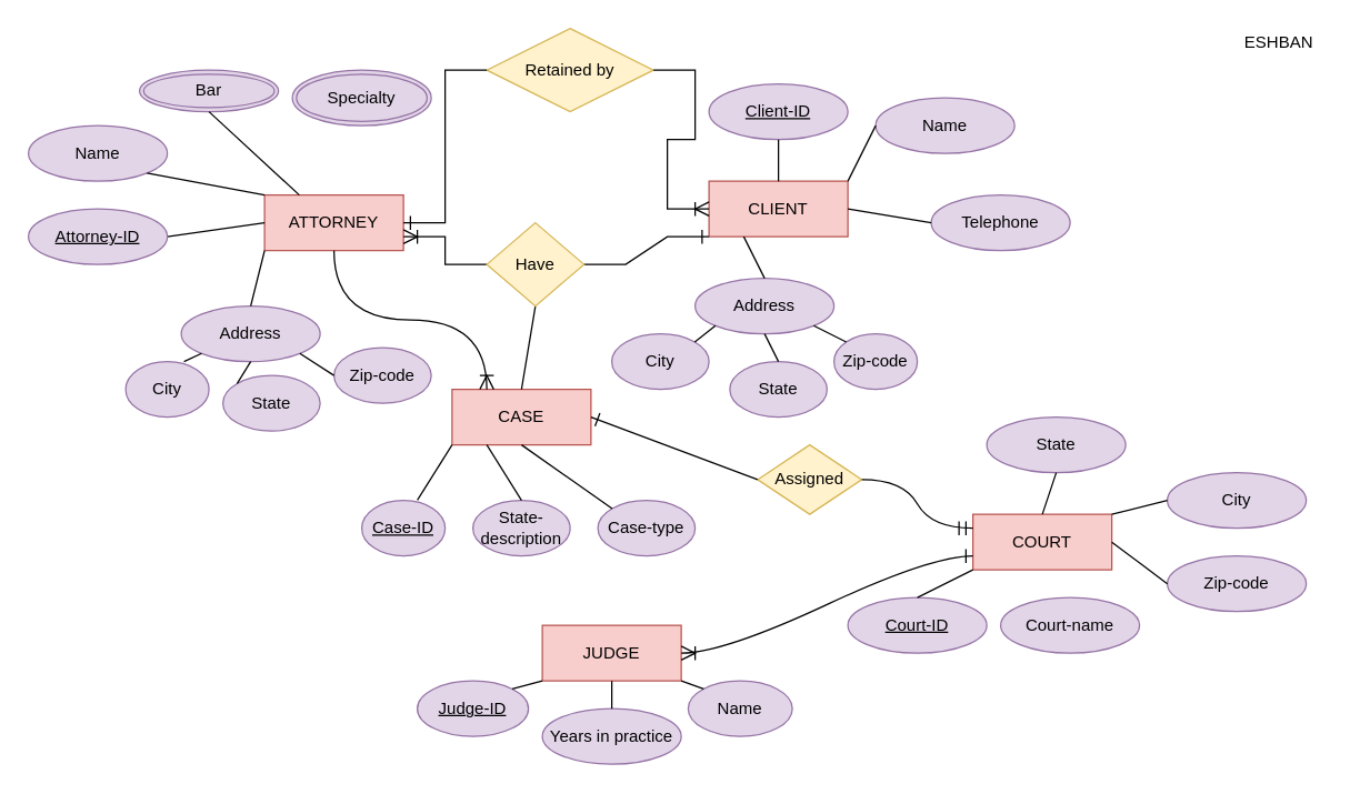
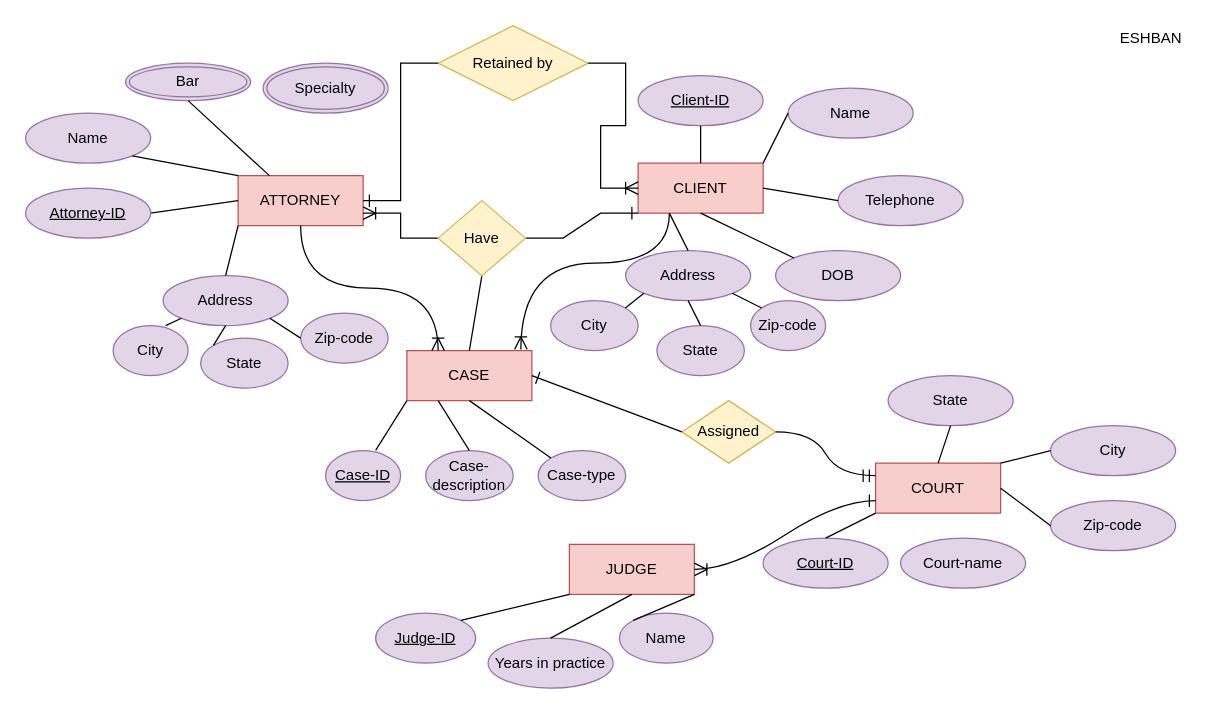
+ <mxCell id="34" value="" style="endArrow=none;html=1;rounded=0;startSize=8;endSize=8;exitX=0.5;exitY=1;exitDx=0;exitDy=0;entryX=0;entryY=0;entryDx=0;entryDy=0;" parent="1" source="3" target="27" edge="1"><mxGeometry relative="1" as="geometry"><mxPoint x="450" y="210" as="sourcePoint" /><mxPoint x="610" y="210" as="targetPoint" /></mxGeometry></mxCell>
+ <mxCell id="49" value="" style="endArrow=none;html=1;rounded=0;startSize=8;endSize=8;exitX=0.912;exitY=-0.025;exitDx=0;exitDy=0;entryX=0.25;entryY=1;entryDx=0;entryDy=0;startArrow=ERoneToMany;startFill=0;edgeStyle=orthogonalEdgeStyle;elbow=vertical;exitPerimeter=0;curved=1;" parent="1" source="4" target="3" edge="1"><mxGeometry relative="1" as="geometry"><mxPoint x="450" y="210" as="sourcePoint" /><mxPoint x="610" y="210" as="targetPoint" /><Array as="points"><mxPoint x="416" y="210" /><mxPoint x="535" y="210" /></Array></mxGeometry></mxCell>
+ <mxCell id="27" value="DOB" style="ellipse;whiteSpace=wrap;html=1;align=center;fillColor=#e1d5e7;strokeColor=#9673a6;" parent="1" vertex="1"><mxGeometry x="620" y="200" width="100" height="40" as="geometry" /></mxCell>
- <mxCell id="44" value="State-description" style="ellipse;whiteSpace=wrap;html=1;align=center;fillColor=#e1d5e7;strokeColor=#9673a6;" parent="1" vertex="1"><mxGeometry x="340" y="360" width="70" height="40" as="geometry" /></mxCell>
+ <mxCell id="44" value="Case-description" style="ellipse;whiteSpace=wrap;html=1;align=center;fillColor=#e1d5e7;strokeColor=#9673a6;" parent="1" vertex="1"><mxGeometry x="340" y="360" width="70" height="40" as="geometry" /></mxCell>
- <mxCell id="6" value="JUDGE" style="whiteSpace=wrap;html=1;align=center;fillColor=#f8cecc;strokeColor=#b85450;" parent="1" vertex="1"><mxGeometry x="390" y="450" width="100" height="40" as="geometry" /></mxCell>
+ <mxCell id="6" value="JUDGE" style="whiteSpace=wrap;html=1;align=center;fillColor=#f8cecc;strokeColor=#b85450;" parent="1" vertex="1"><mxGeometry x="455" y="435" width="100" height="40" as="geometry" /></mxCell>
